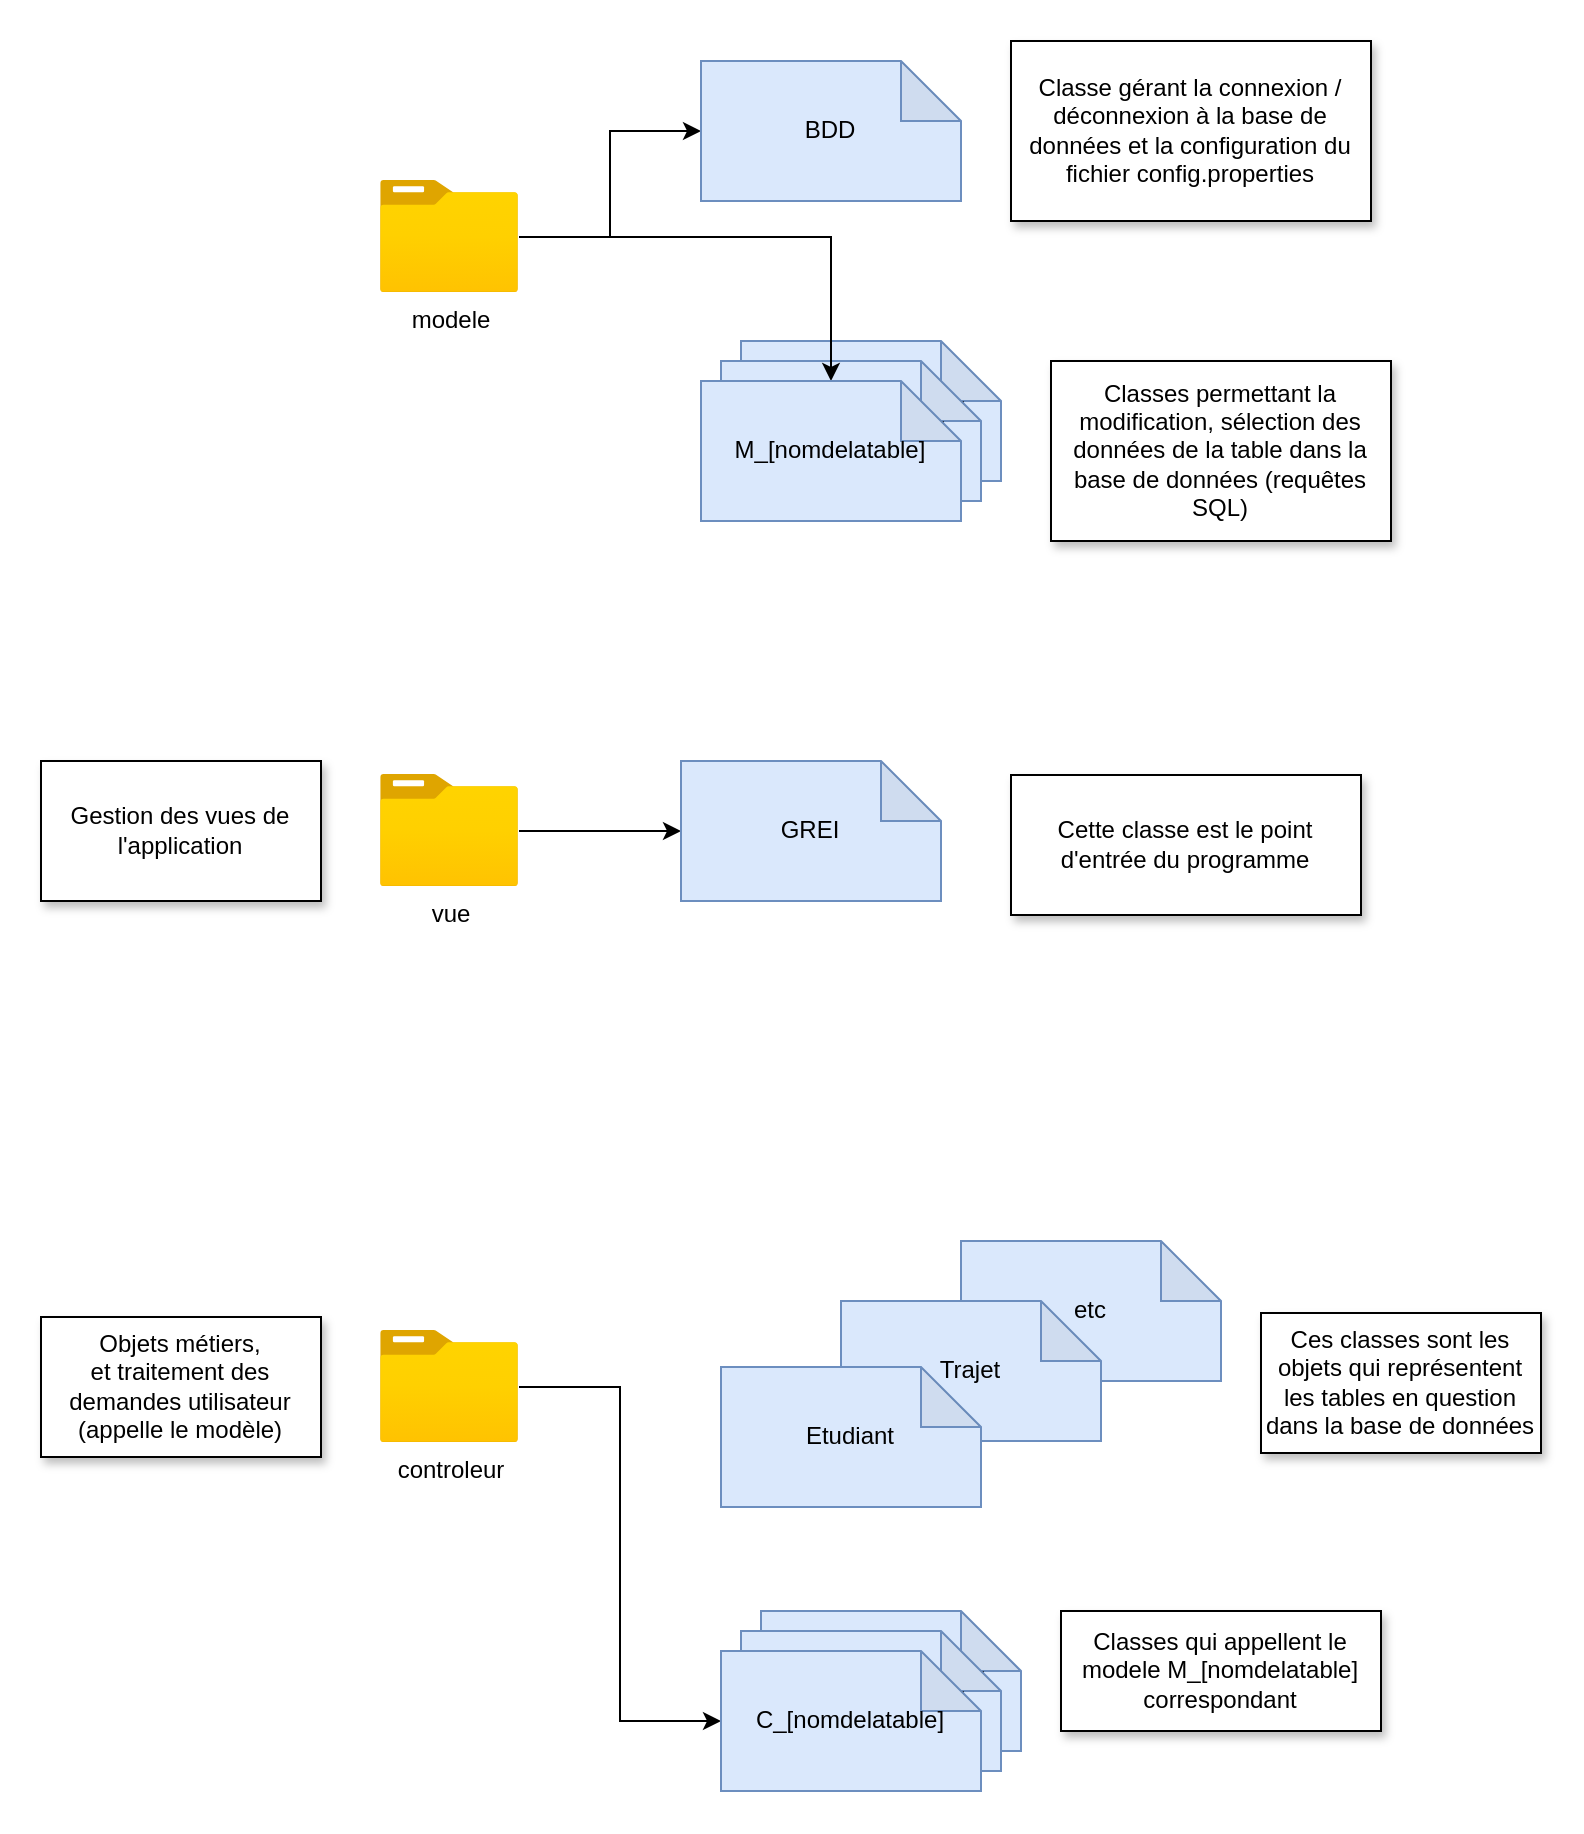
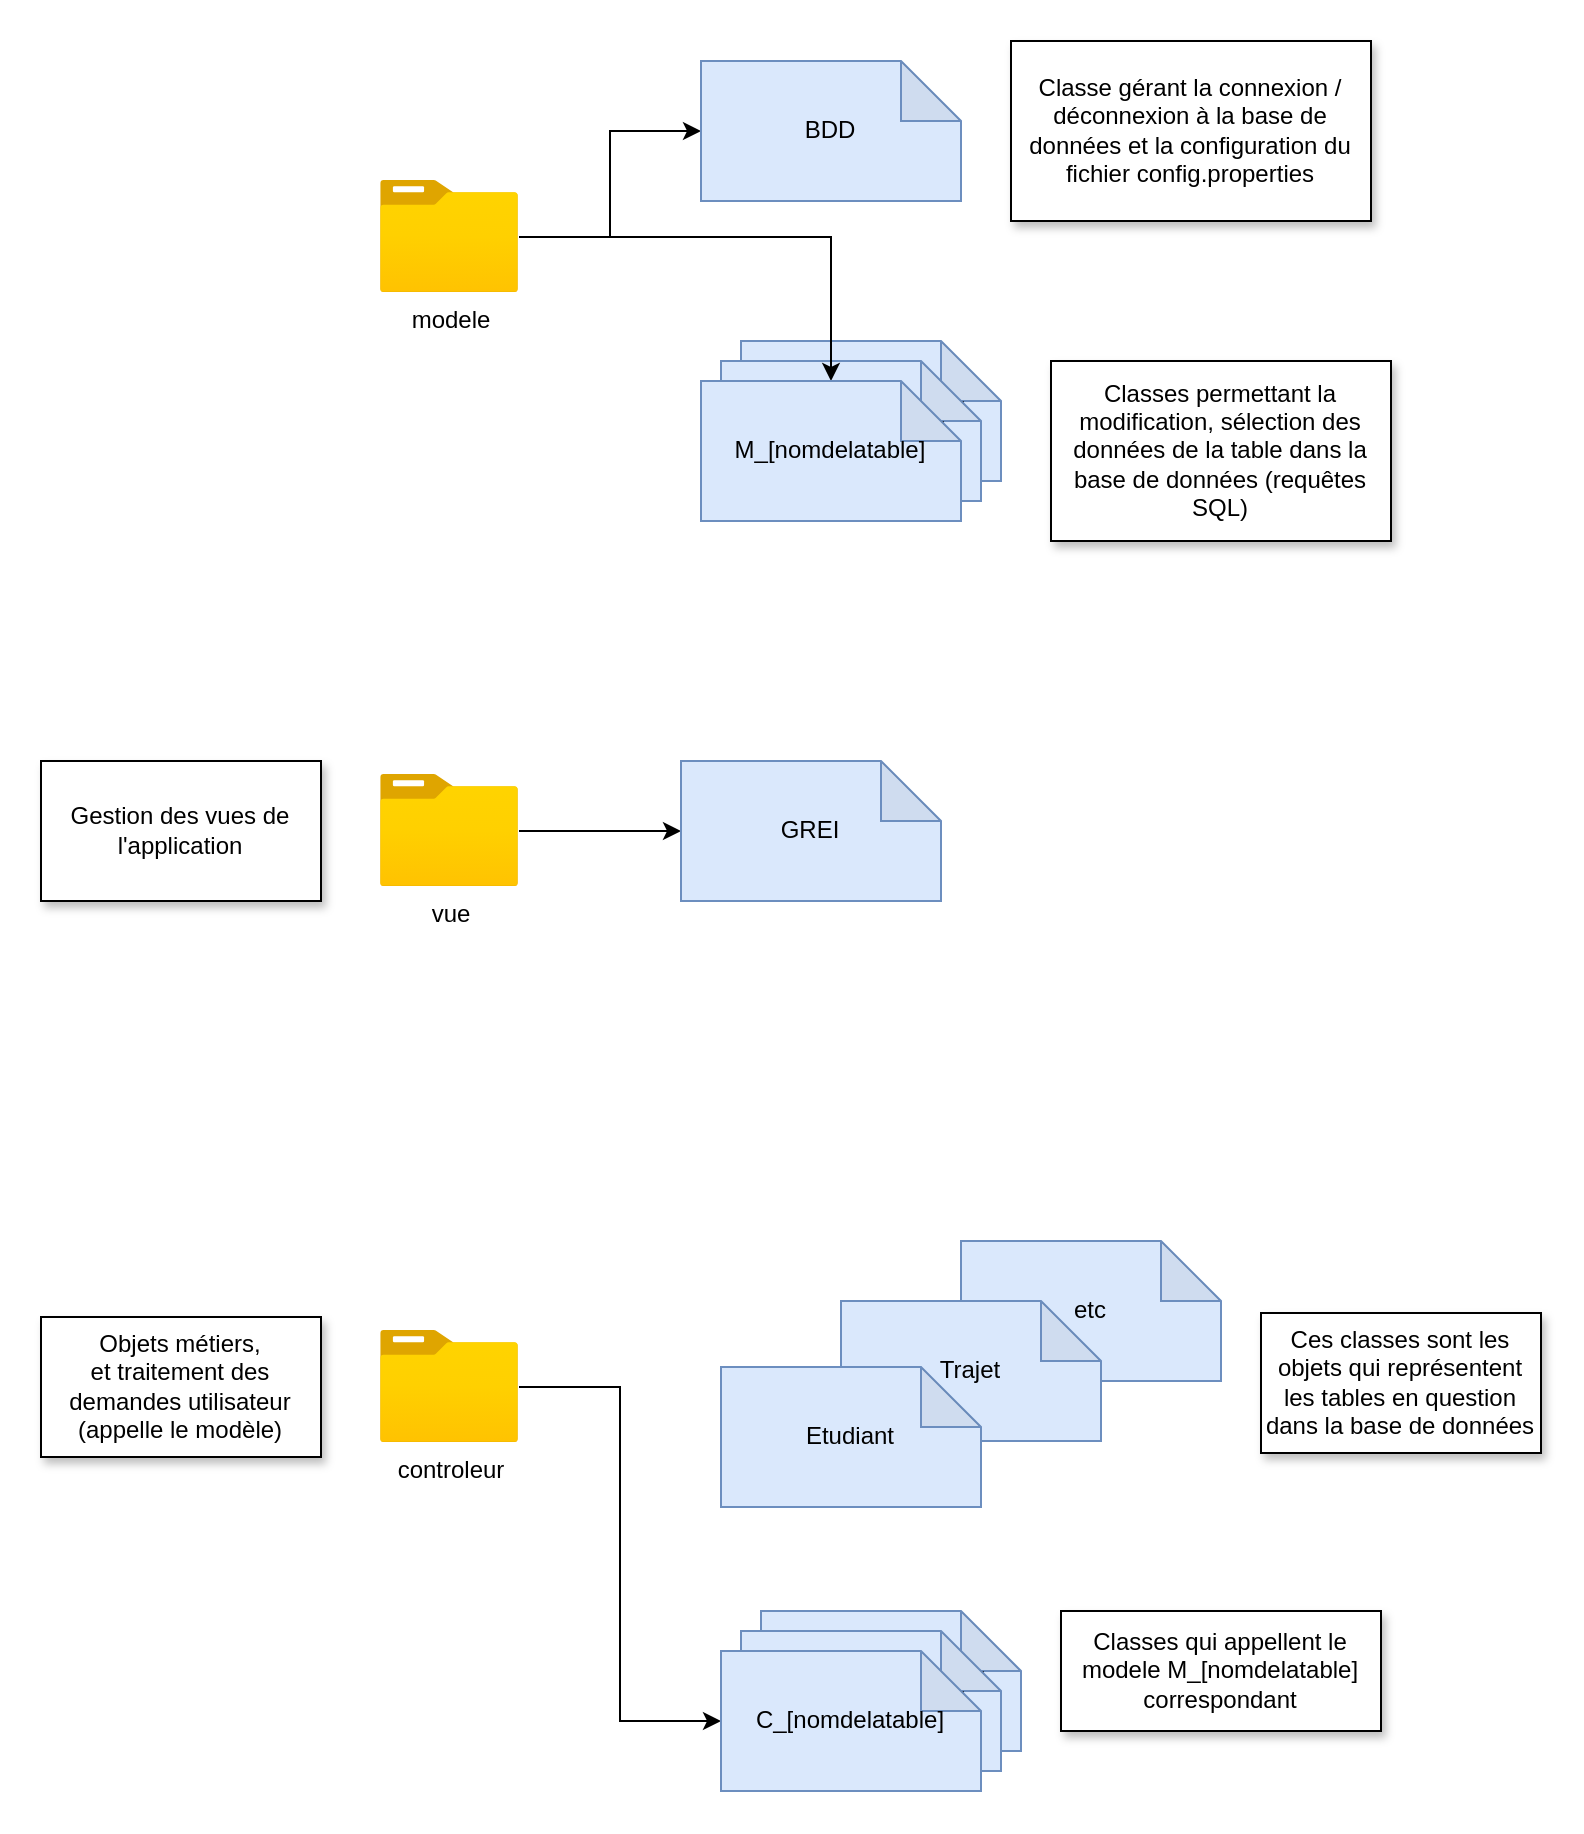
- <mxCell id="26" value="Cette classe est le point d'entrée du programme" style="rounded=0;whiteSpace=wrap;html=1;shadow=1;" vertex="1" parent="1"><mxGeometry x="505" y="387" width="175" height="70" as="geometry" /></mxCell>
